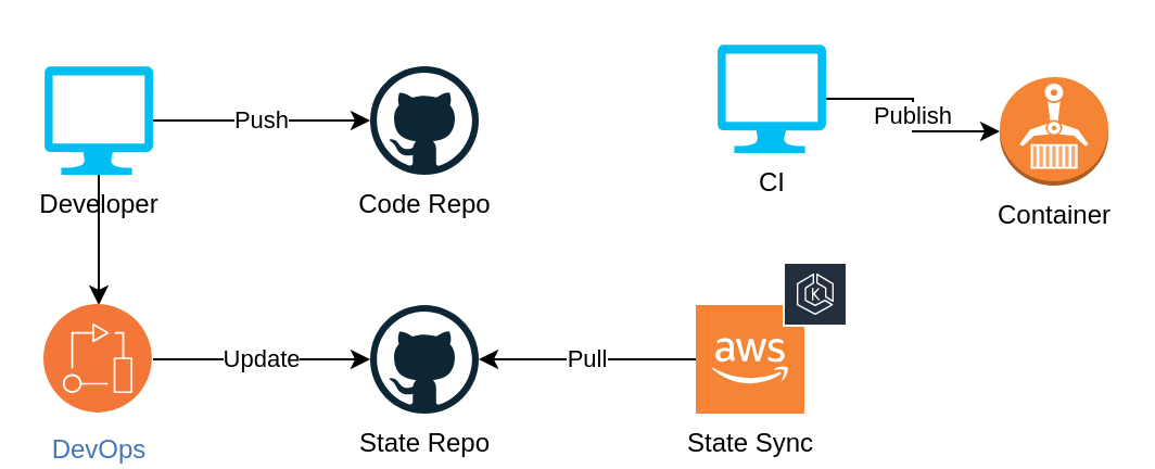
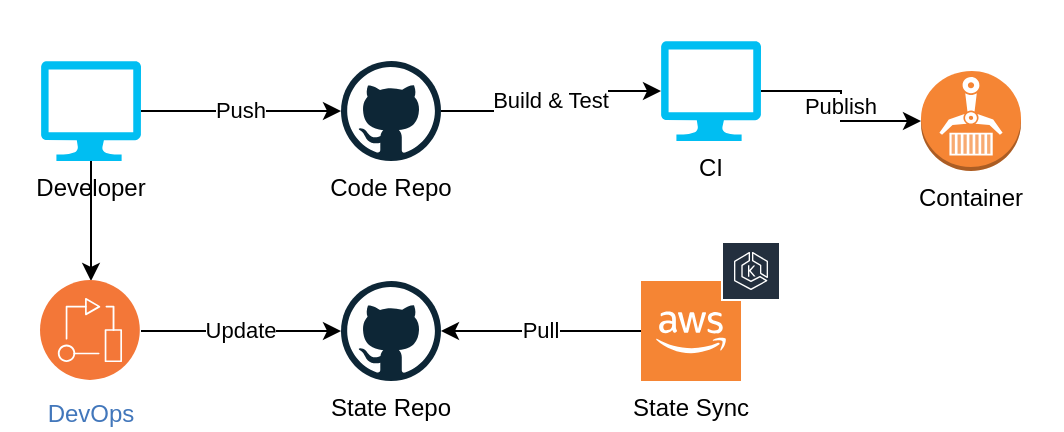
+ <mxCell id="4" value="Build &amp;amp; Test" style="edgeStyle=orthogonalEdgeStyle;rounded=0;orthogonalLoop=1;jettySize=auto;html=1;" edge="1" parent="1" source="5" target="3"><mxGeometry relative="1" as="geometry" /></mxCell>
